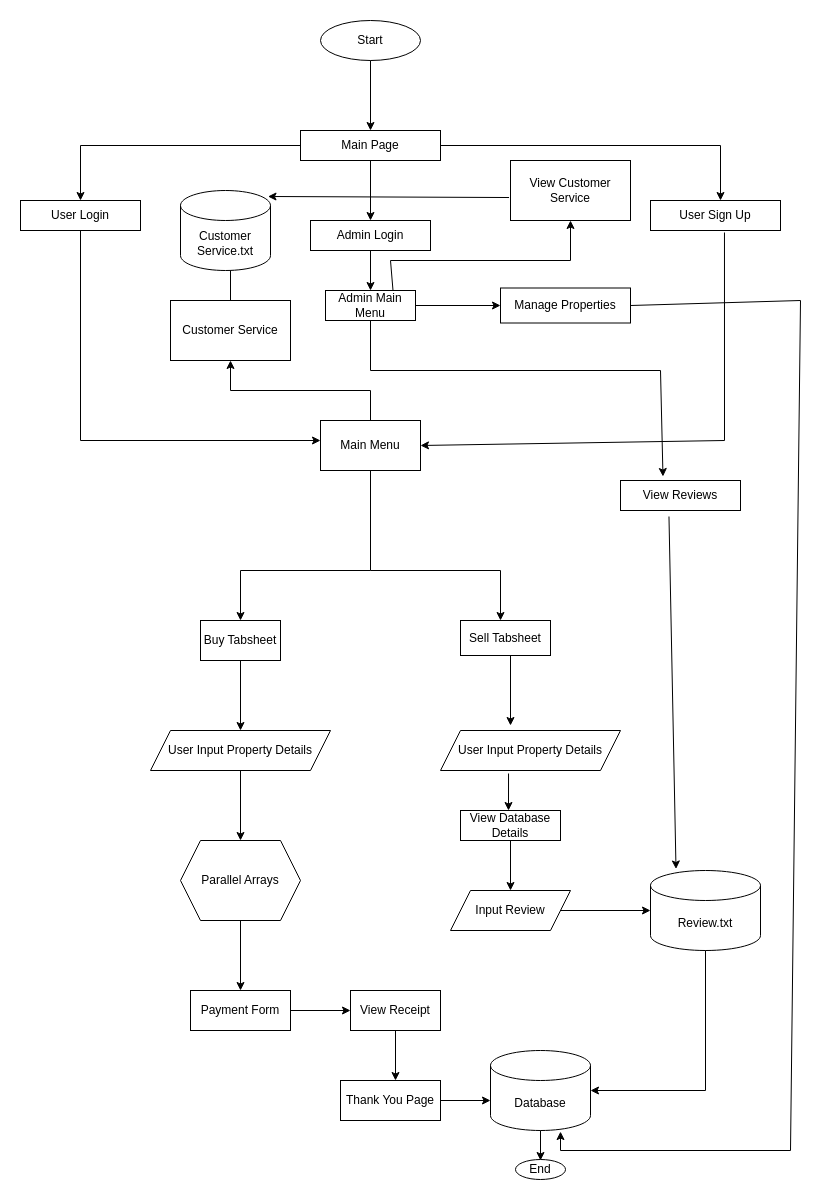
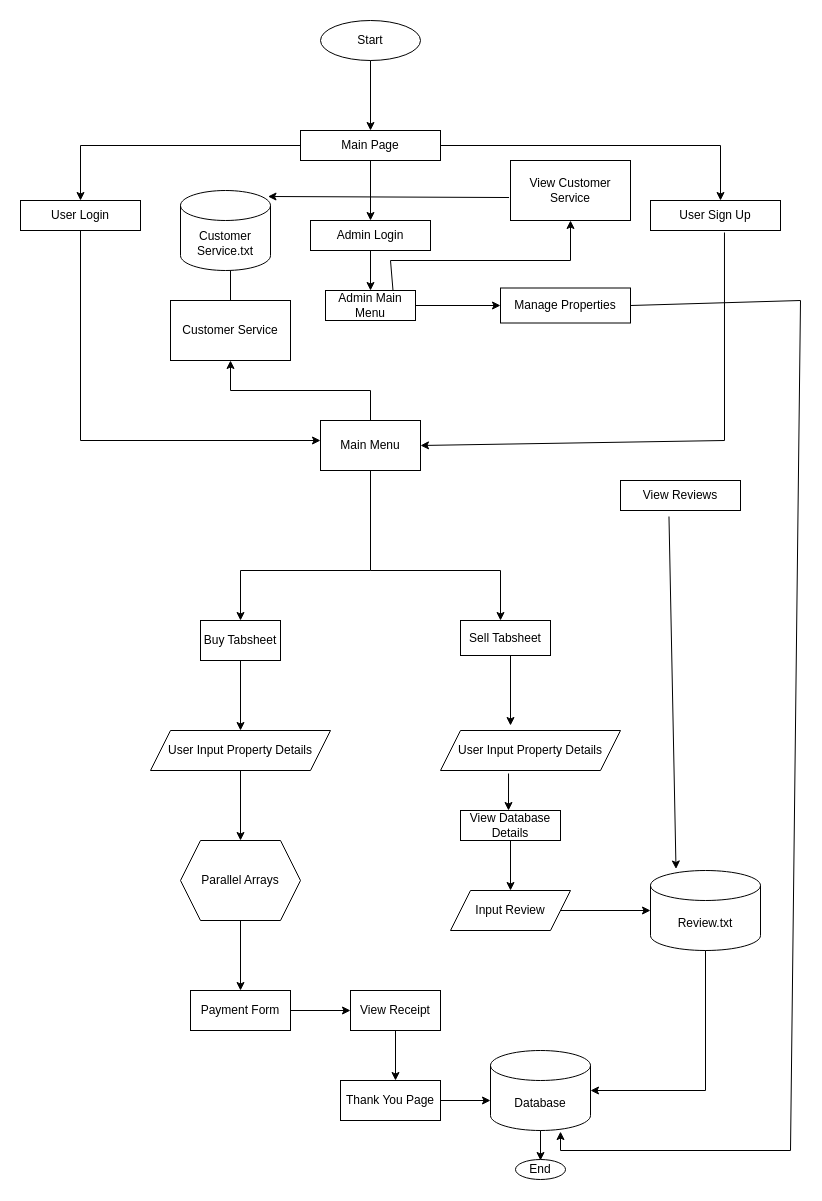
- <mxCell id="44" value="" style="endArrow=classic;html=1;rounded=0;exitX=0.5;exitY=1;exitDx=0;exitDy=0;entryX=0.354;entryY=-0.133;entryDx=0;entryDy=0;entryPerimeter=0;" edge="1" parent="1" source="40" target="43"><mxGeometry width="50" height="50" relative="1" as="geometry"><mxPoint x="400" y="390" as="sourcePoint" /><mxPoint x="670" y="370" as="targetPoint" /><Array as="points"><mxPoint x="370" y="370" /><mxPoint x="660" y="370" /></Array></mxGeometry></mxCell>
